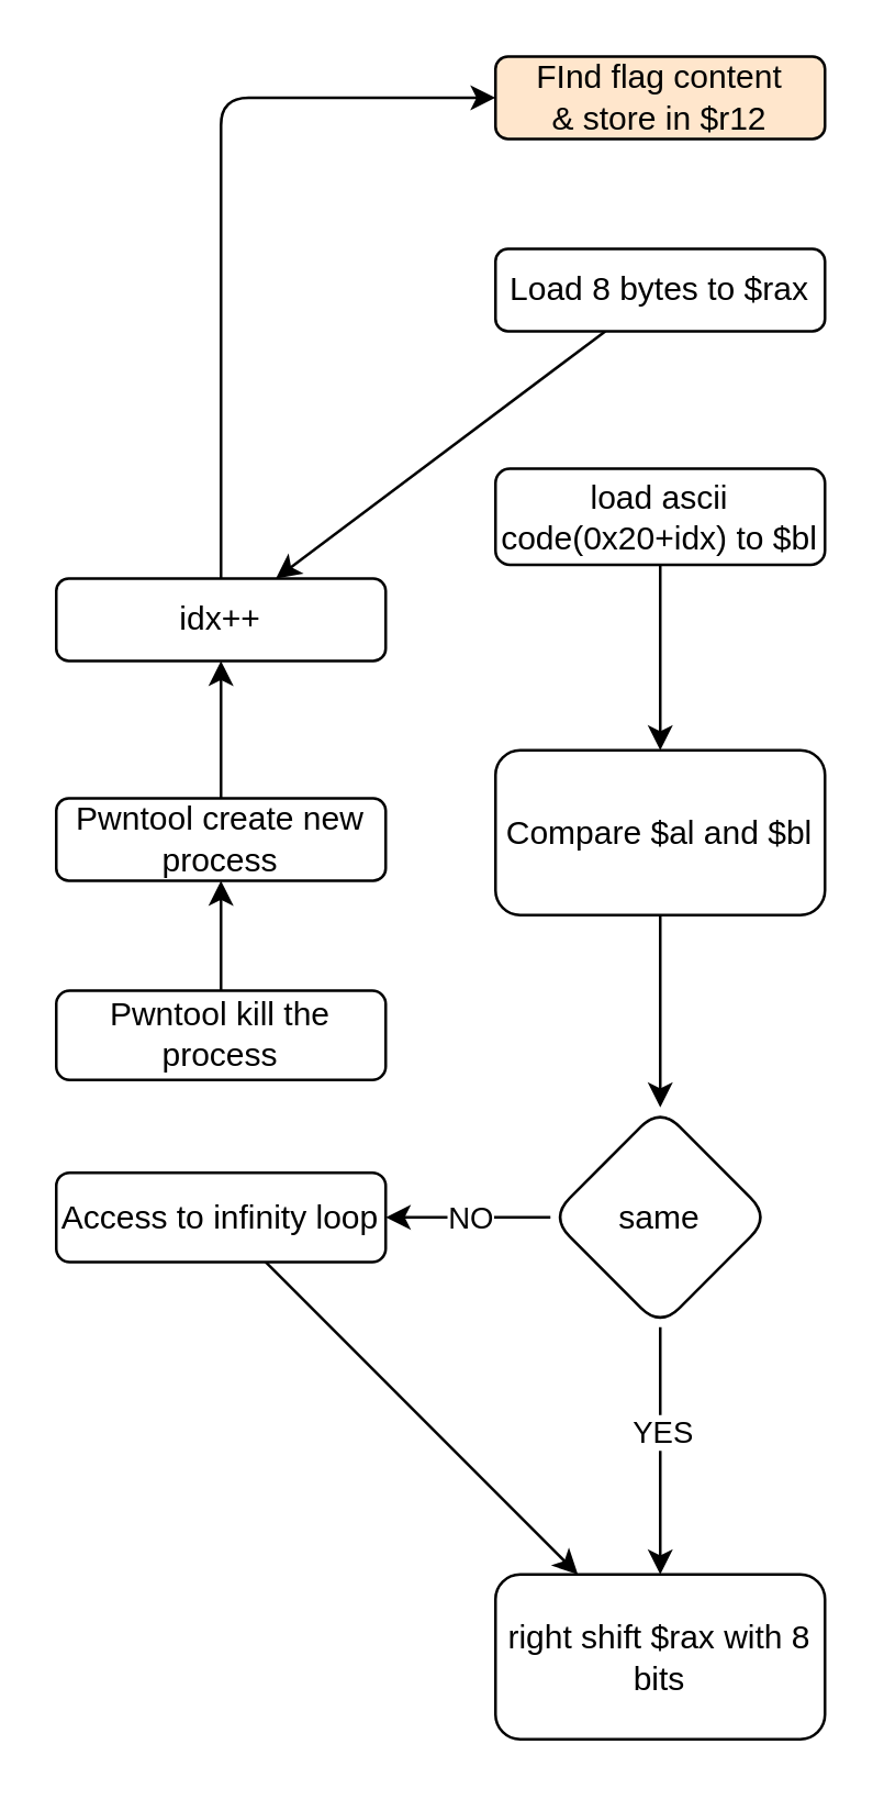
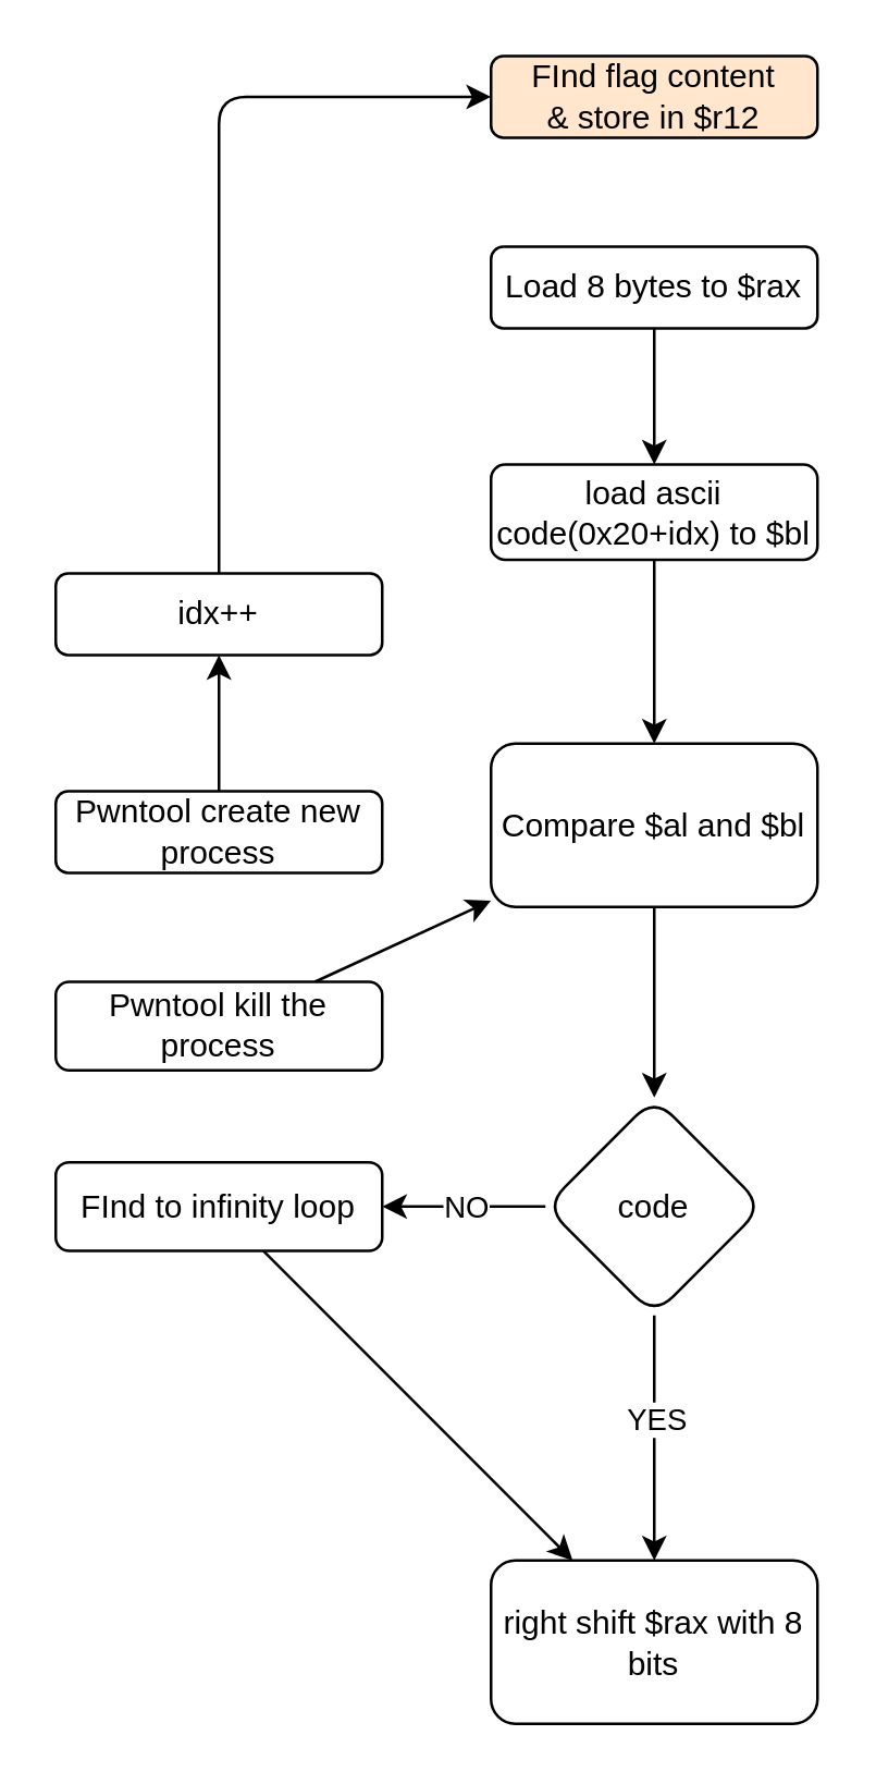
- <mxCell id="3" value="" style="edgeStyle=none;html=1;" edge="1" parent="1" source="4" target="21"><mxGeometry relative="1" as="geometry" /></mxCell>
+ <mxCell id="3" value="" style="edgeStyle=none;html=1;" edge="1" parent="1" source="4" target="6"><mxGeometry relative="1" as="geometry" /></mxCell>
- <mxCell id="16" value="" style="edgeStyle=none;html=1;" edge="1" parent="1" source="17" target="19"><mxGeometry relative="1" as="geometry" /></mxCell>
+ <mxCell id="16" value="" style="edgeStyle=none;html=1;" edge="1" parent="1" source="17" target="8"><mxGeometry relative="1" as="geometry" /></mxCell>
- <mxCell id="15" value="Access to infinity loop" style="whiteSpace=wrap;html=1;rounded=1;" vertex="1" parent="1"><mxGeometry x="20" y="426.25" width="120" height="32.5" as="geometry" /></mxCell>
+ <mxCell id="15" value="FInd to infinity loop" style="whiteSpace=wrap;html=1;rounded=1;" vertex="1" parent="1"><mxGeometry x="20" y="426.25" width="120" height="32.5" as="geometry" /></mxCell>
- <mxCell id="13" value="same" style="rhombus;whiteSpace=wrap;html=1;rounded=1;" vertex="1" parent="1"><mxGeometry x="200" y="402.5" width="80" height="80" as="geometry" /></mxCell>
+ <mxCell id="13" value="code" style="rhombus;whiteSpace=wrap;html=1;rounded=1;" vertex="1" parent="1"><mxGeometry x="200" y="402.5" width="80" height="80" as="geometry" /></mxCell>
